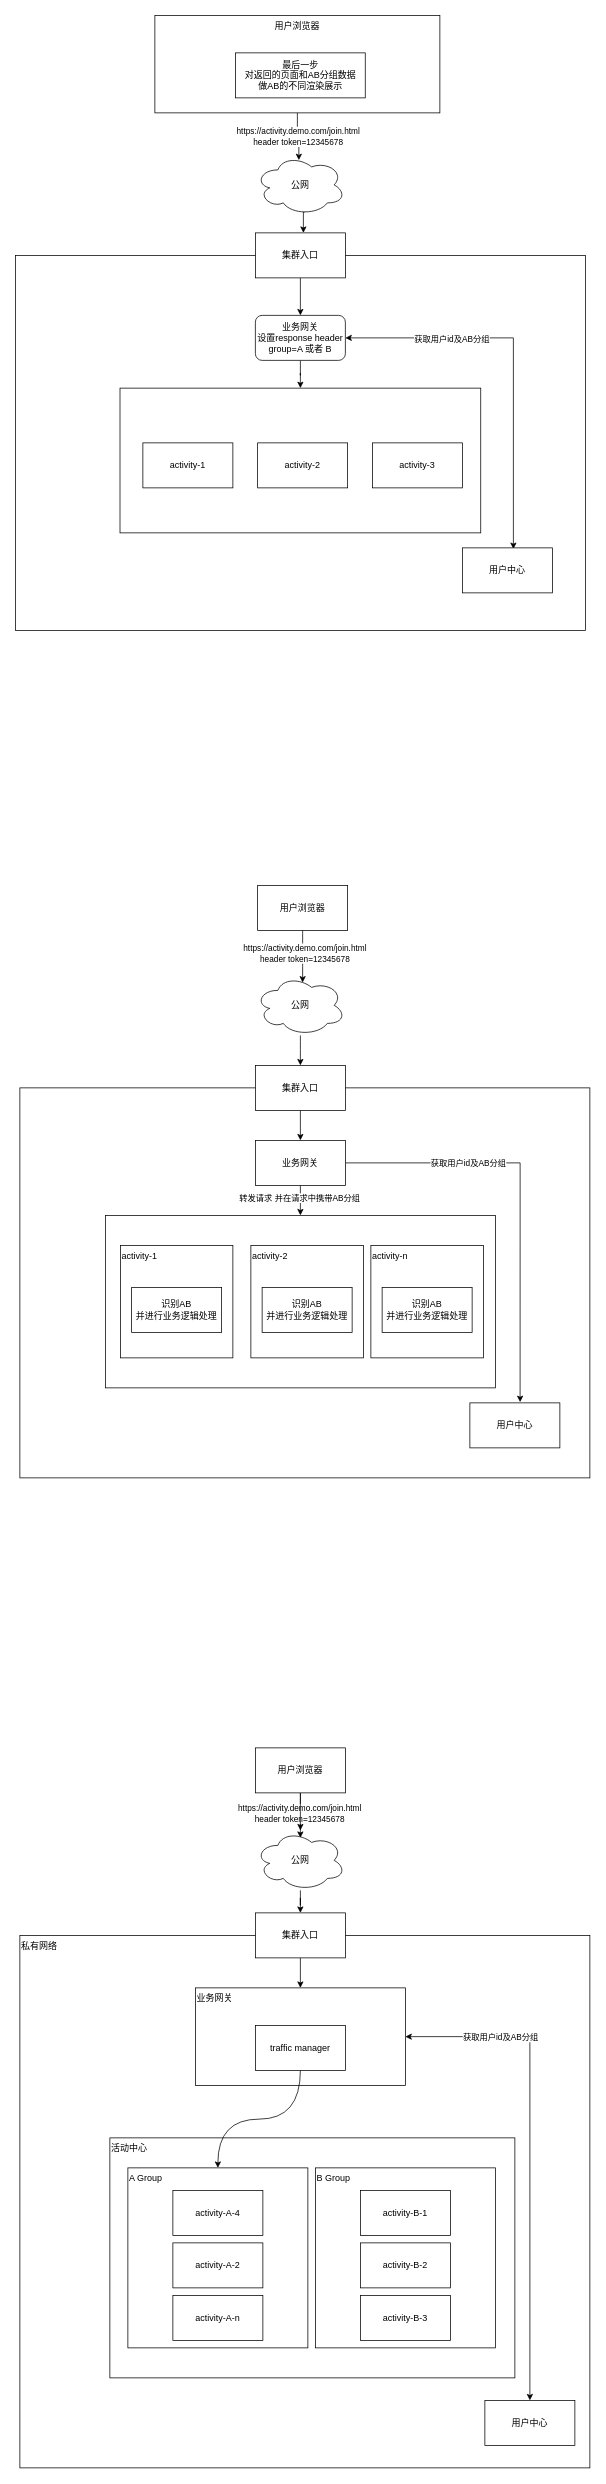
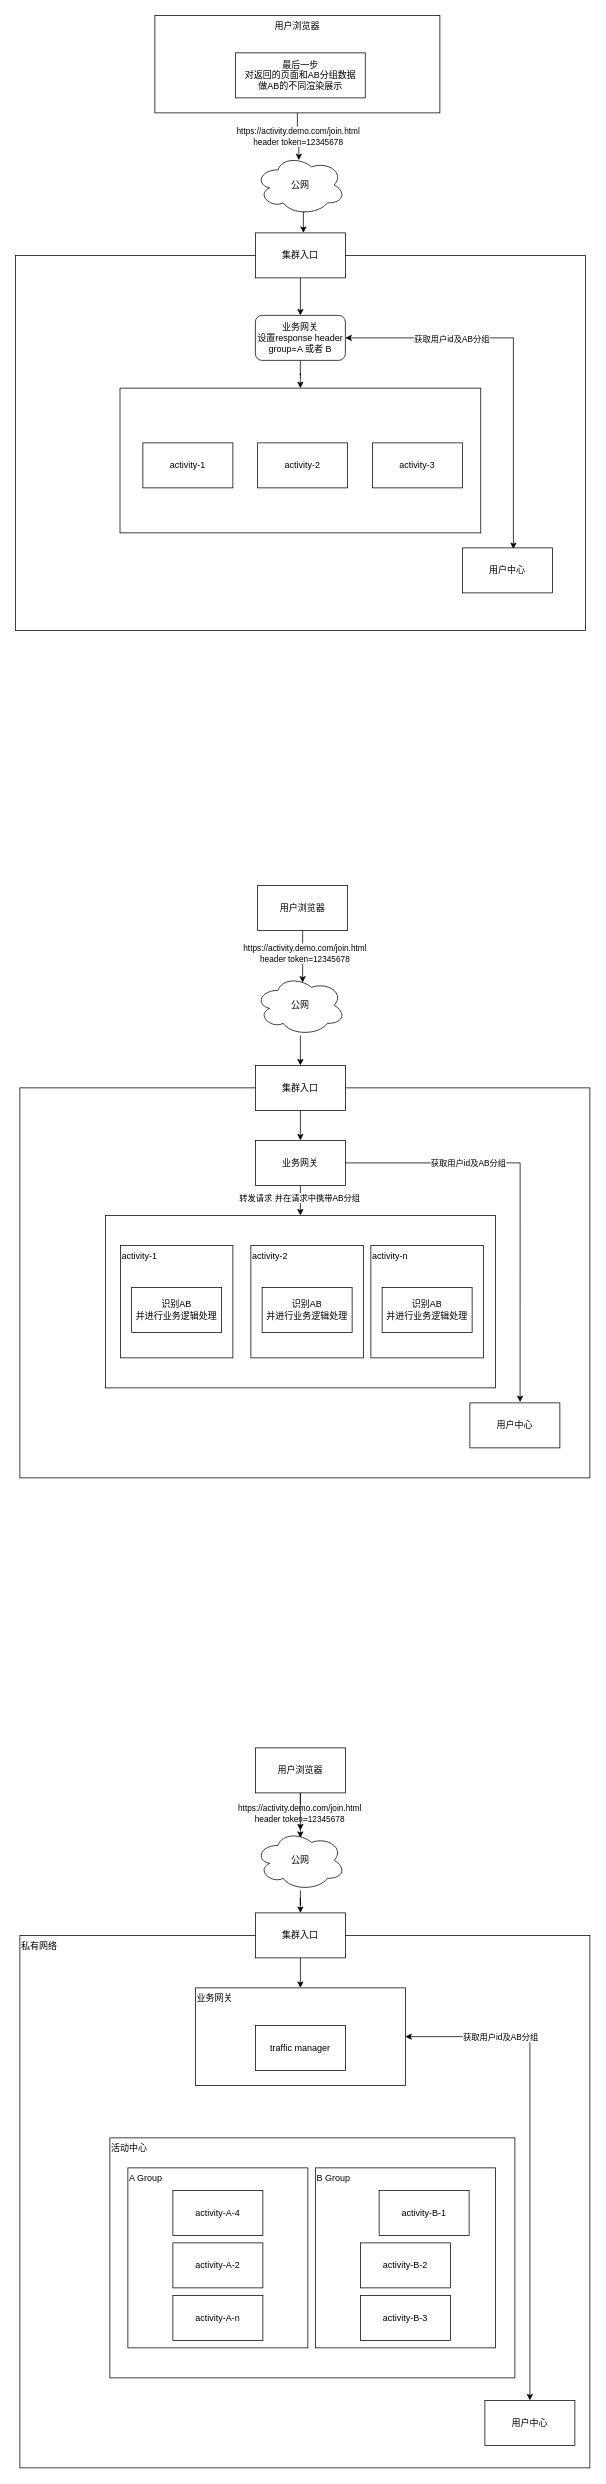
- <mxCell id="18" style="edgeStyle=orthogonalEdgeStyle;rounded=0;orthogonalLoop=1;jettySize=auto;html=1;entryX=0.5;entryY=0;entryDx=0;entryDy=0;startArrow=none;startFill=0;curved=1;" edge="1" parent="1" source="19" target="16"><mxGeometry relative="1" as="geometry" /></mxCell>
- <mxCell id="23" value="activity-B-1" style="rounded=0;whiteSpace=wrap;html=1;" vertex="1" parent="1"><mxGeometry x="480" y="2920" width="120" height="60" as="geometry" /></mxCell>
+ <mxCell id="23" value="activity-B-1" style="rounded=0;whiteSpace=wrap;html=1;" vertex="1" parent="1"><mxGeometry x="505" y="2920" width="120" height="60" as="geometry" /></mxCell>
